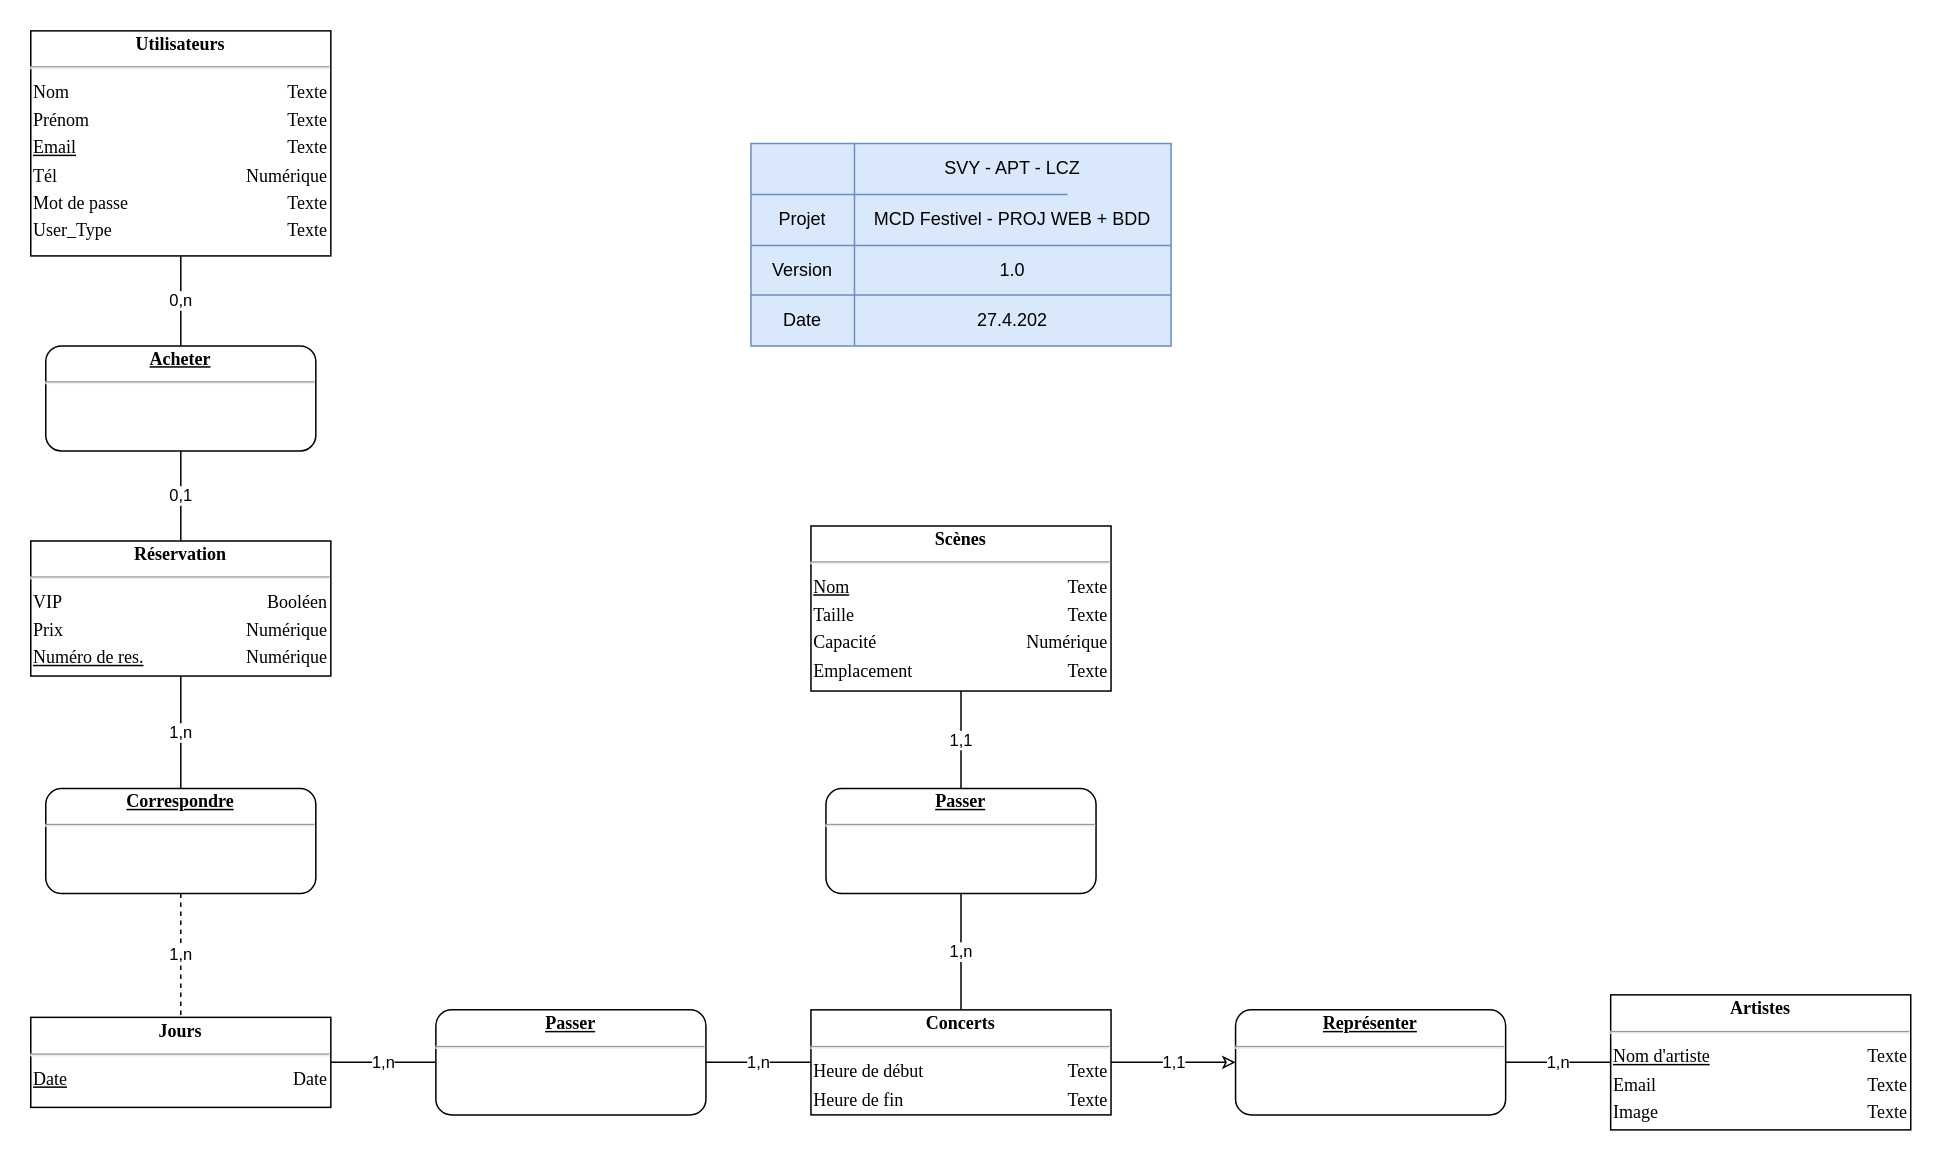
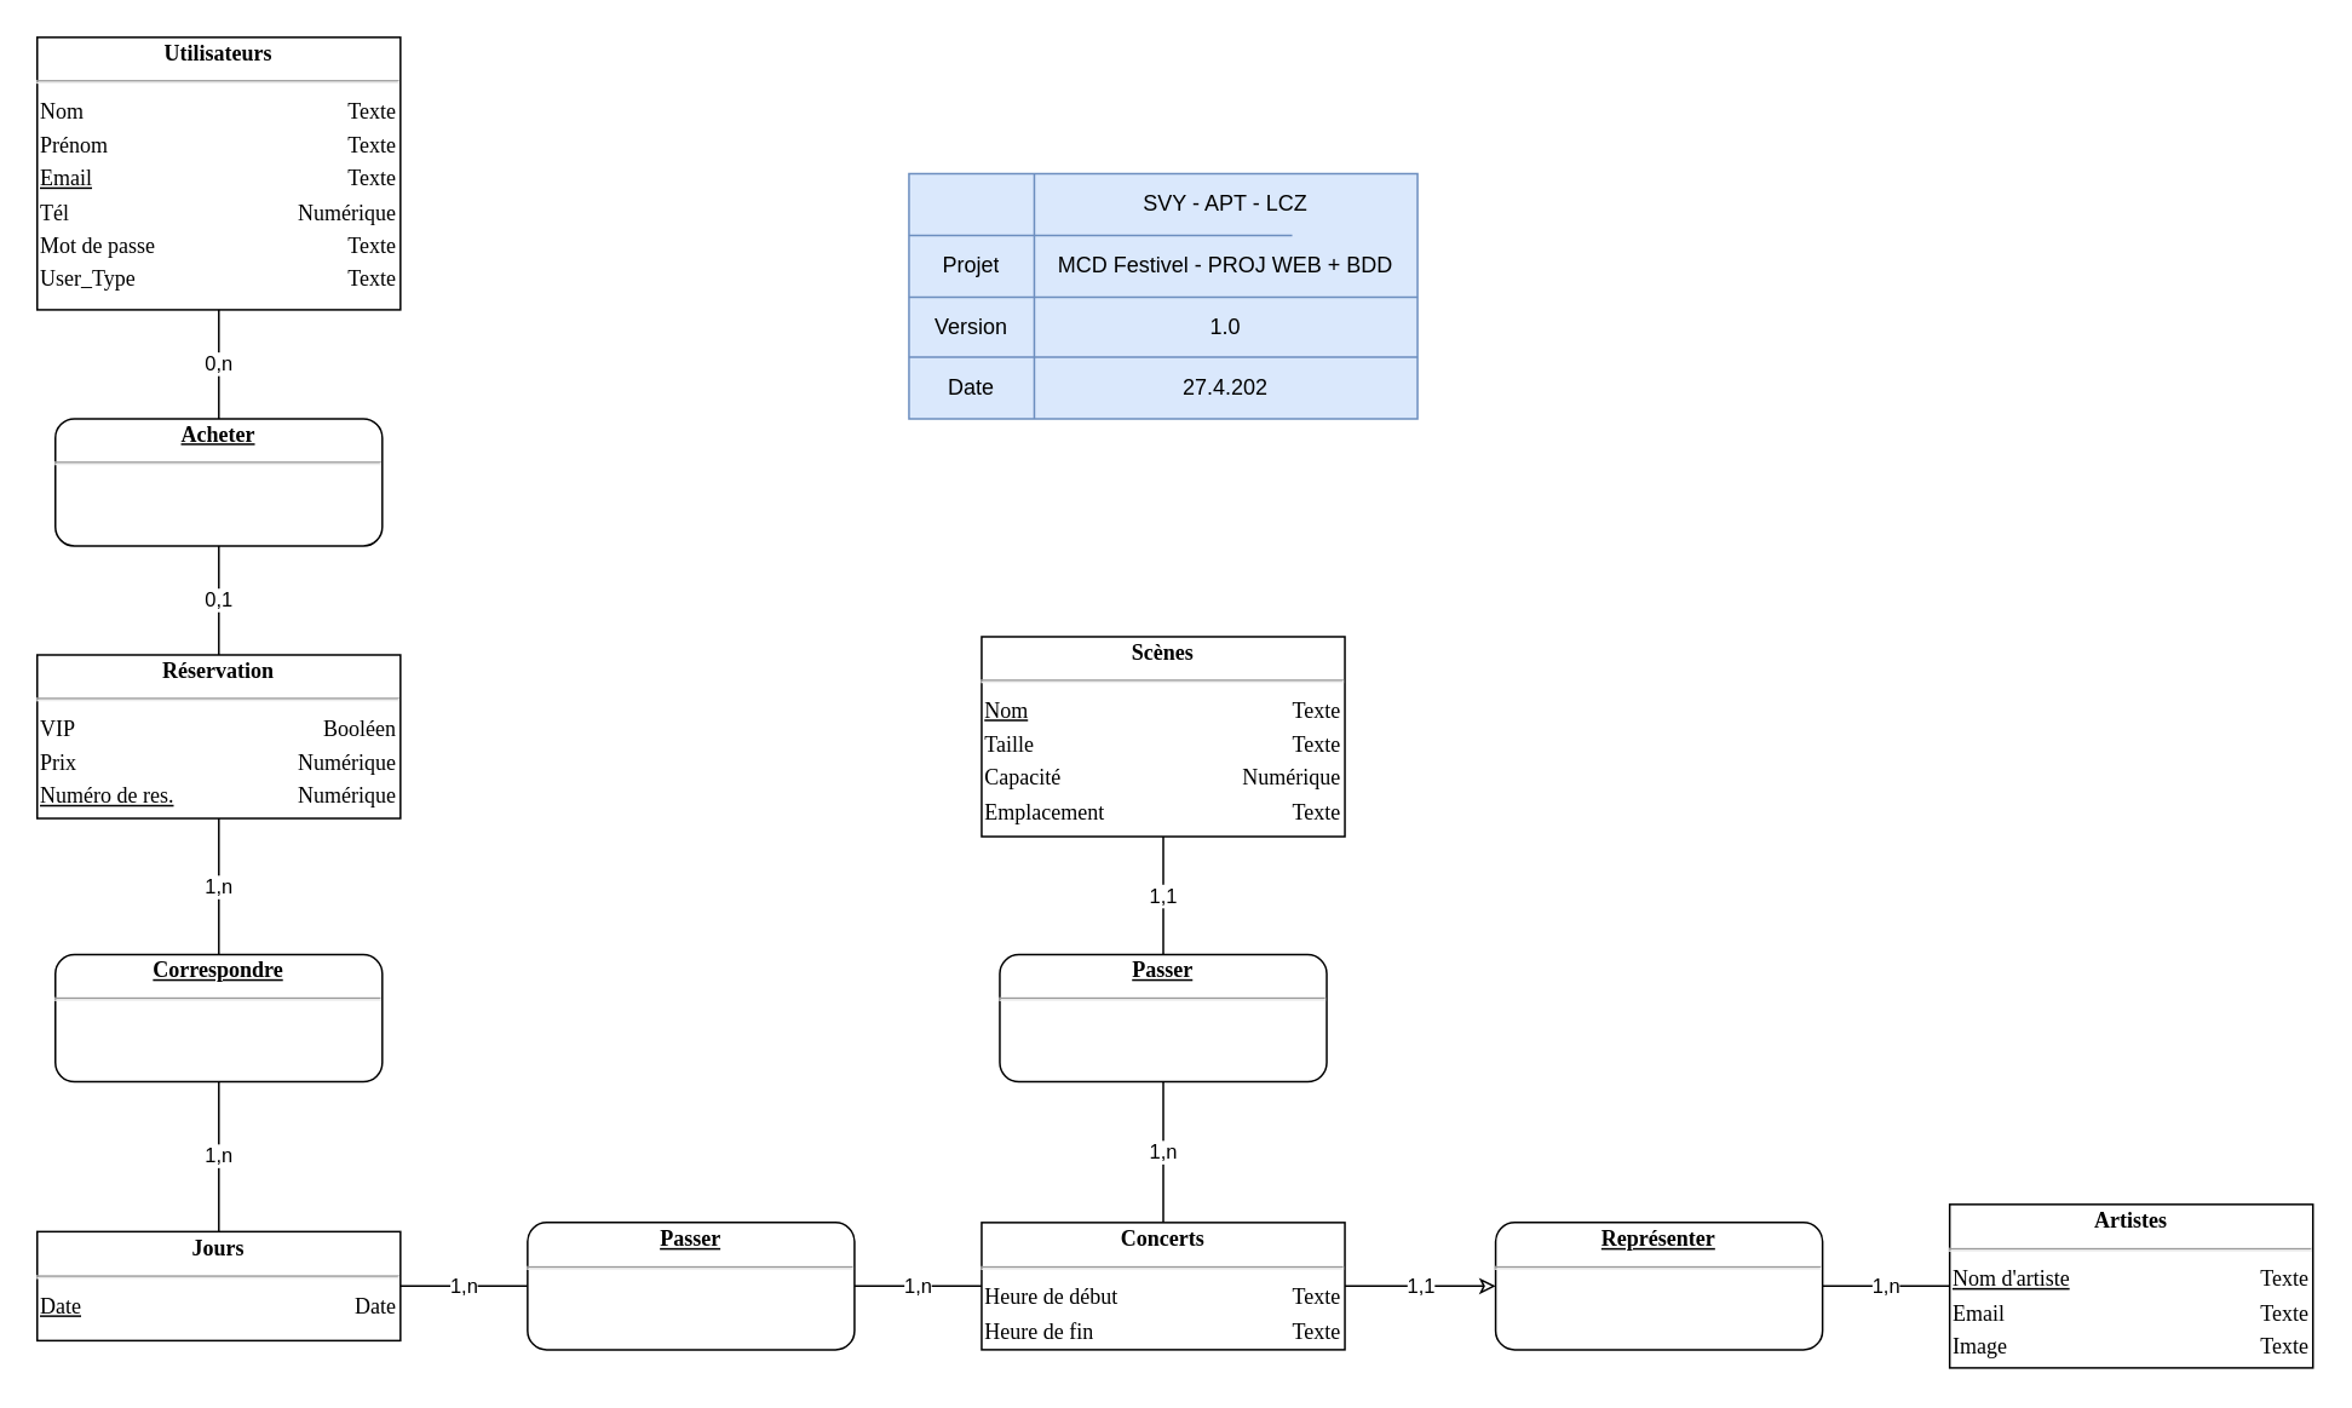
- <mxCell id="13" value="1,n" style="edgeStyle=orthogonalEdgeStyle;rounded=0;orthogonalLoop=1;jettySize=auto;html=1;exitX=0.5;exitY=1;exitDx=0;exitDy=0;entryX=0.5;entryY=0;entryDx=0;entryDy=0;endArrow=none;endFill=0;dashed=1;" parent="1" source="14" target="10" edge="1"><mxGeometry relative="1" as="geometry" /></mxCell>
+ <mxCell id="13" value="1,n" style="edgeStyle=orthogonalEdgeStyle;rounded=0;orthogonalLoop=1;jettySize=auto;html=1;exitX=0.5;exitY=1;exitDx=0;exitDy=0;entryX=0.5;entryY=0;entryDx=0;entryDy=0;endArrow=none;endFill=0;" parent="1" source="14" target="10" edge="1"><mxGeometry relative="1" as="geometry" /></mxCell>
